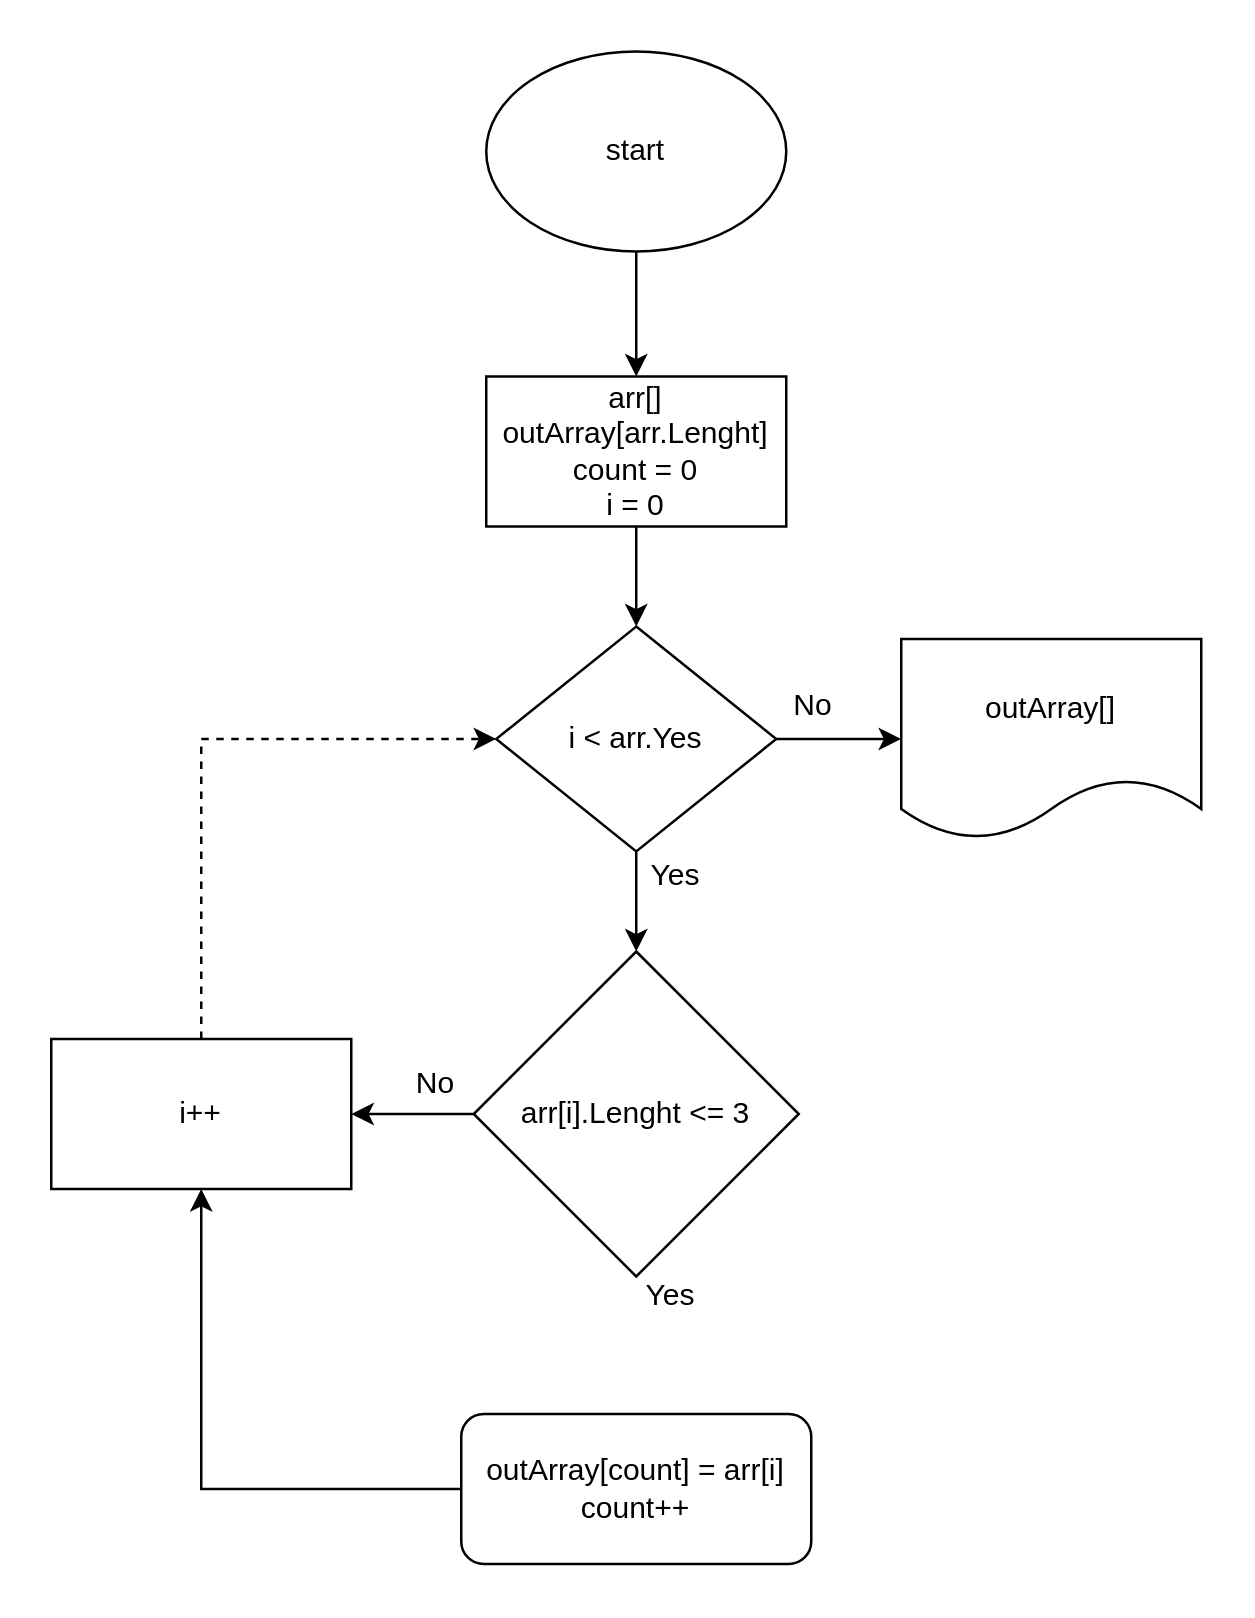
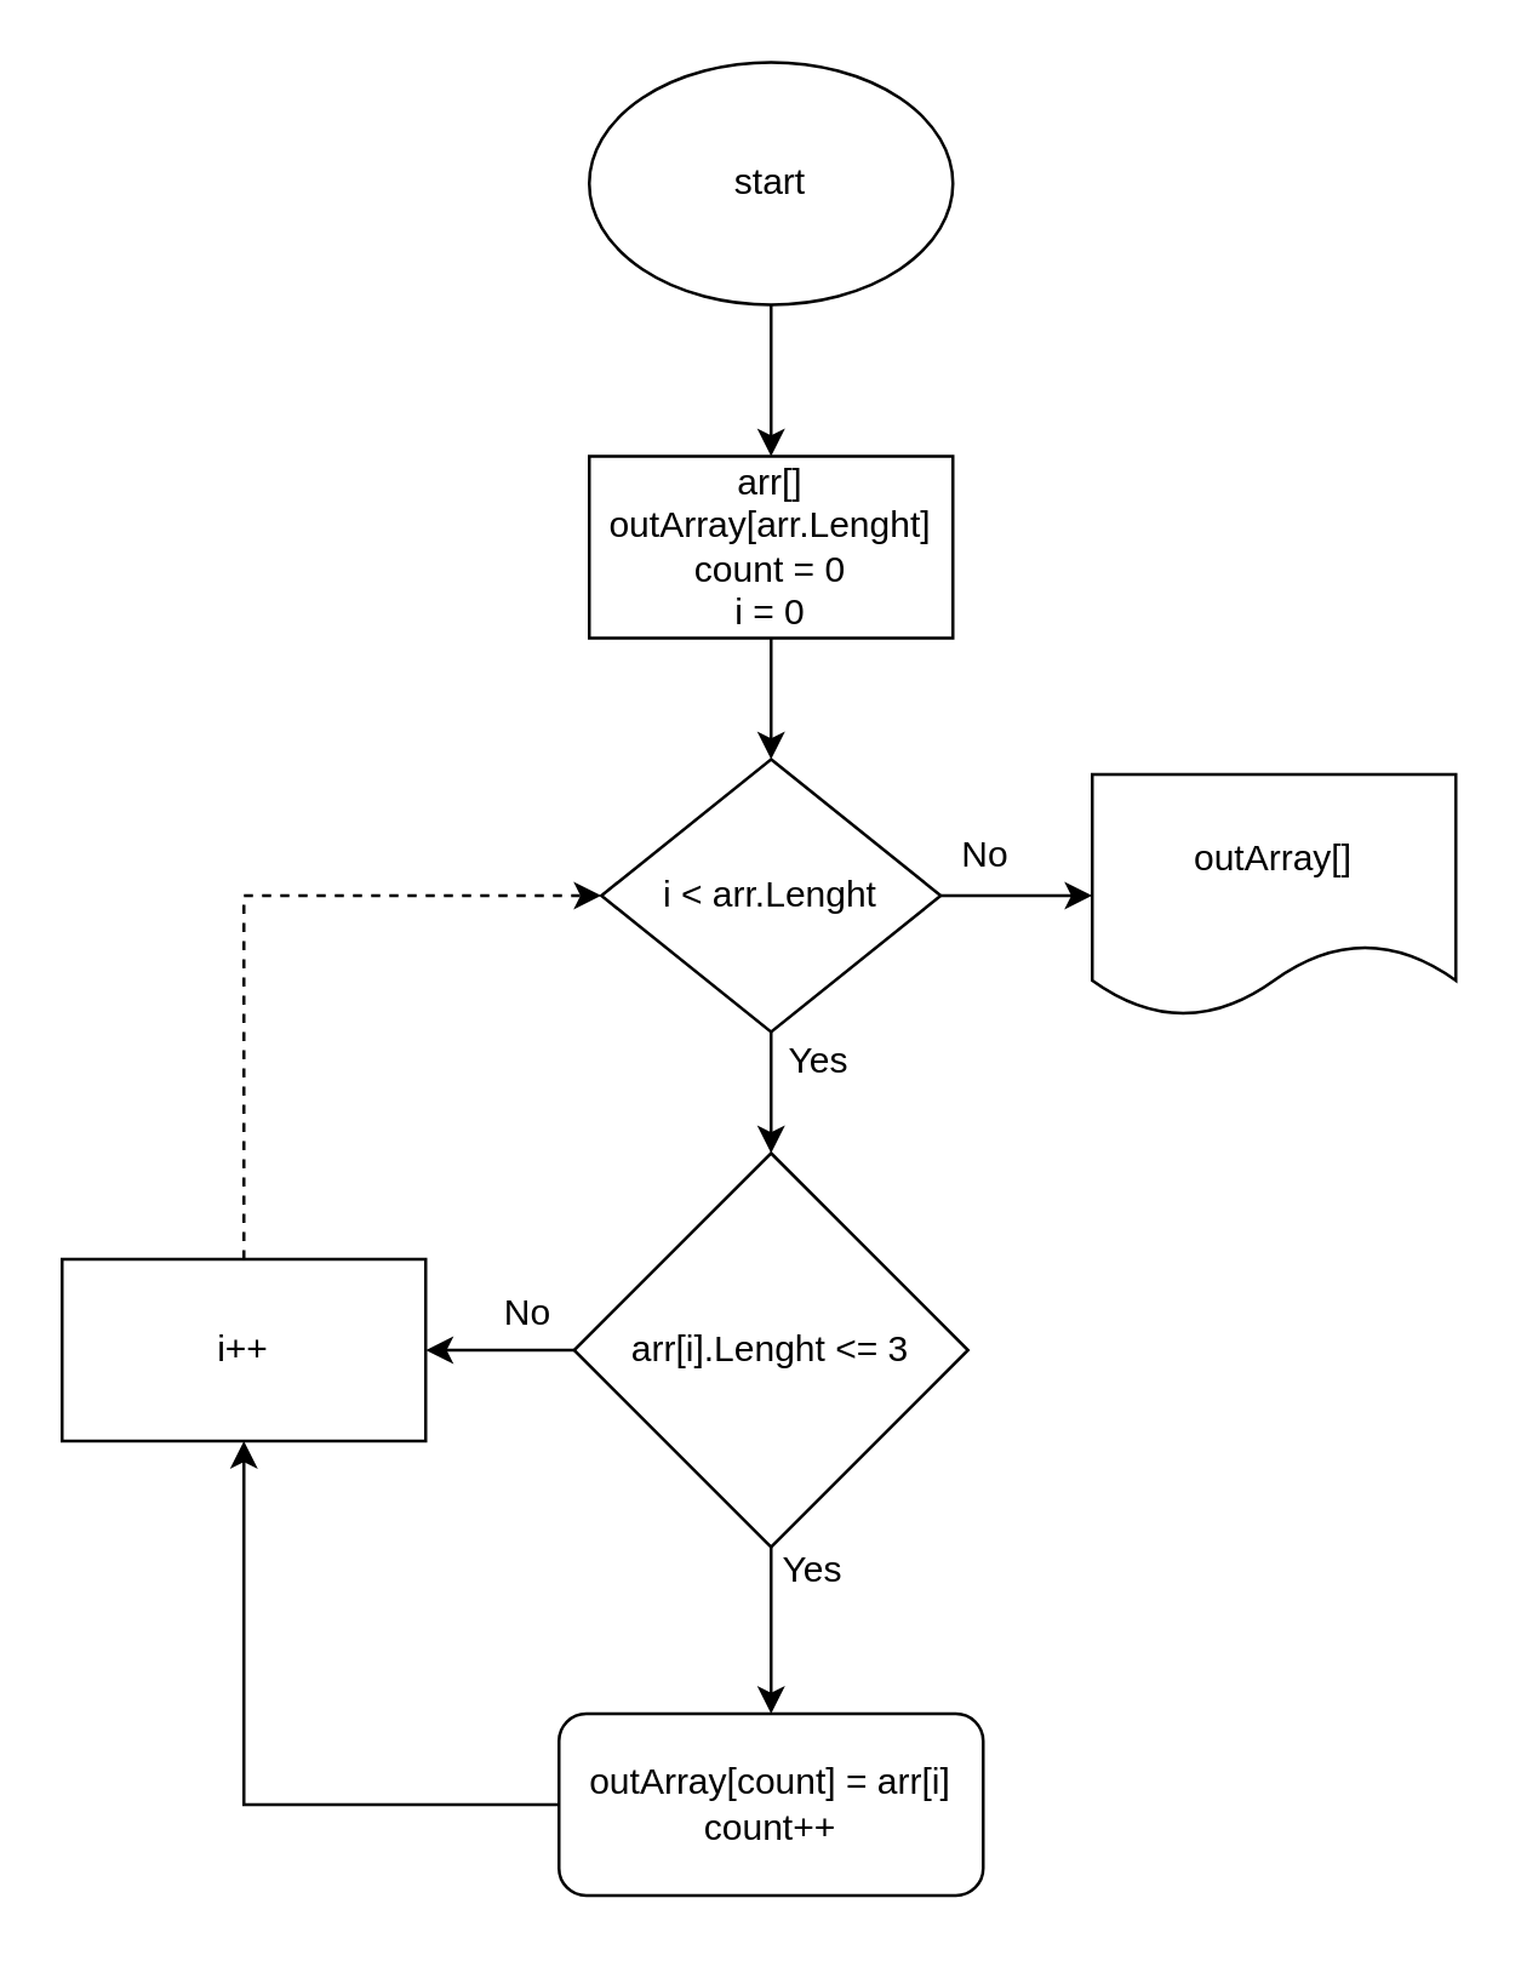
- <mxCell id="8" value="i &amp;lt; arr.Yes" style="rhombus;whiteSpace=wrap;html=1;" vertex="1" parent="1"><mxGeometry x="198" y="250" width="112" height="90" as="geometry" /></mxCell>
+ <mxCell id="8" value="i &amp;lt; arr.Lenght" style="rhombus;whiteSpace=wrap;html=1;" vertex="1" parent="1"><mxGeometry x="198" y="250" width="112" height="90" as="geometry" /></mxCell>
+ <mxCell id="11" value="" style="edgeStyle=orthogonalEdgeStyle;rounded=0;orthogonalLoop=1;jettySize=auto;html=1;" edge="1" parent="1" source="13" target="10"><mxGeometry relative="1" as="geometry" /></mxCell>
